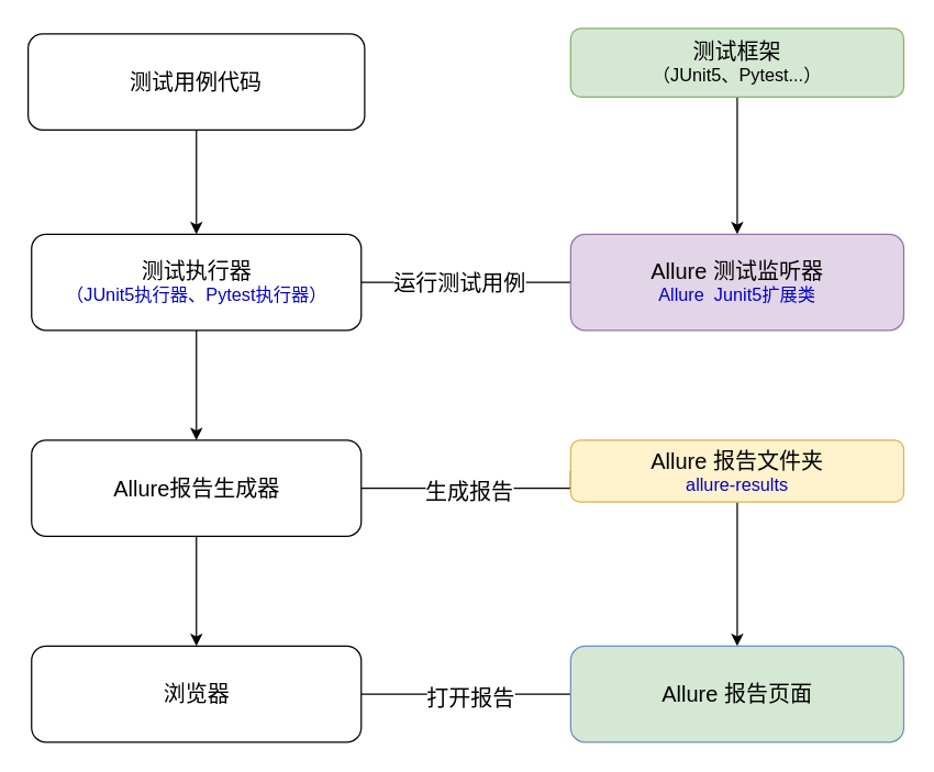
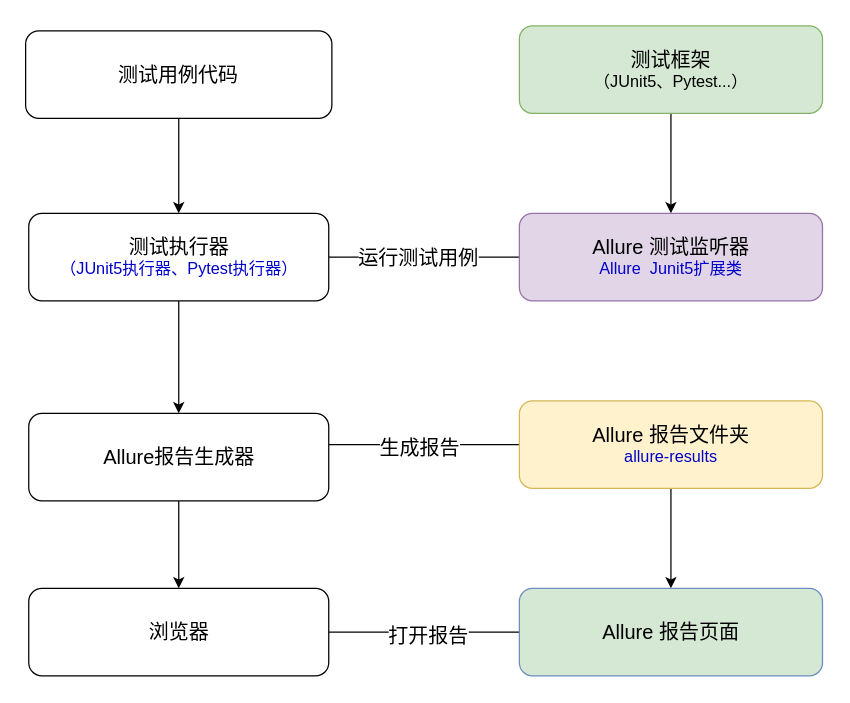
- <mxCell id="3" value="&lt;font style=&quot;&quot;&gt;&lt;span style=&quot;font-size: 16px;&quot;&gt;测试框架&lt;/span&gt;&lt;br style=&quot;border-color: var(--border-color);&quot;&gt;&lt;span style=&quot;border-color: var(--border-color);&quot;&gt;&lt;font style=&quot;font-size: 13px;&quot;&gt;（JUnit5、Pytest...）&lt;/font&gt;&lt;/span&gt;&lt;/font&gt;" style="rounded=1;whiteSpace=wrap;html=1;fillColor=#d5e8d4;strokeColor=#82b366;" vertex="1" parent="1"><mxGeometry x="415" y="20" width="242.5" height="50" as="geometry" /></mxCell>
+ <mxCell id="3" value="&lt;font style=&quot;&quot;&gt;&lt;span style=&quot;font-size: 16px;&quot;&gt;测试框架&lt;/span&gt;&lt;br style=&quot;border-color: var(--border-color);&quot;&gt;&lt;span style=&quot;border-color: var(--border-color);&quot;&gt;&lt;font style=&quot;font-size: 13px;&quot;&gt;（JUnit5、Pytest...）&lt;/font&gt;&lt;/span&gt;&lt;/font&gt;" style="rounded=1;whiteSpace=wrap;html=1;fillColor=#d5e8d4;strokeColor=#82b366;" vertex="1" parent="1"><mxGeometry x="415" y="20" width="242.5" height="70" as="geometry" /></mxCell>
- <mxCell id="16" value="&lt;span style=&quot;font-size: 16px;&quot;&gt;Allure 报告文件夹&lt;br&gt;&lt;/span&gt;&lt;font style=&quot;font-size: 13px;&quot;&gt;&lt;font color=&quot;#0000cc&quot;&gt;allure-results&lt;/font&gt;&lt;br&gt;&lt;/font&gt;" style="rounded=1;whiteSpace=wrap;html=1;fillColor=#fff2cc;strokeColor=#d6b656;" vertex="1" parent="1"><mxGeometry x="415" y="320" width="242.5" height="45" as="geometry" /></mxCell>
+ <mxCell id="16" value="&lt;span style=&quot;font-size: 16px;&quot;&gt;Allure 报告文件夹&lt;br&gt;&lt;/span&gt;&lt;font style=&quot;font-size: 13px;&quot;&gt;&lt;font color=&quot;#0000cc&quot;&gt;allure-results&lt;/font&gt;&lt;br&gt;&lt;/font&gt;" style="rounded=1;whiteSpace=wrap;html=1;fillColor=#fff2cc;strokeColor=#d6b656;" vertex="1" parent="1"><mxGeometry x="415" y="320" width="242.5" height="70" as="geometry" /></mxCell>
- <mxCell id="14" value="&lt;span style=&quot;font-size: 16px;&quot;&gt;Allure报告生成器&lt;br&gt;&lt;/span&gt;" style="rounded=1;whiteSpace=wrap;html=1;" vertex="1" parent="1"><mxGeometry x="22.5" y="320" width="240" height="70" as="geometry" /></mxCell>
+ <mxCell id="14" value="&lt;span style=&quot;font-size: 16px;&quot;&gt;Allure报告生成器&lt;br&gt;&lt;/span&gt;" style="rounded=1;whiteSpace=wrap;html=1;" vertex="1" parent="1"><mxGeometry x="22.5" y="330" width="240" height="70" as="geometry" /></mxCell>
